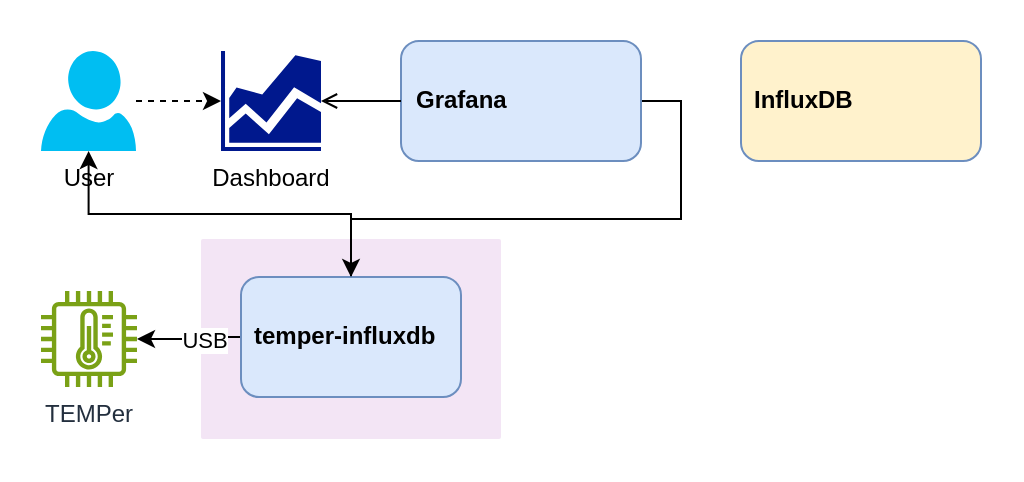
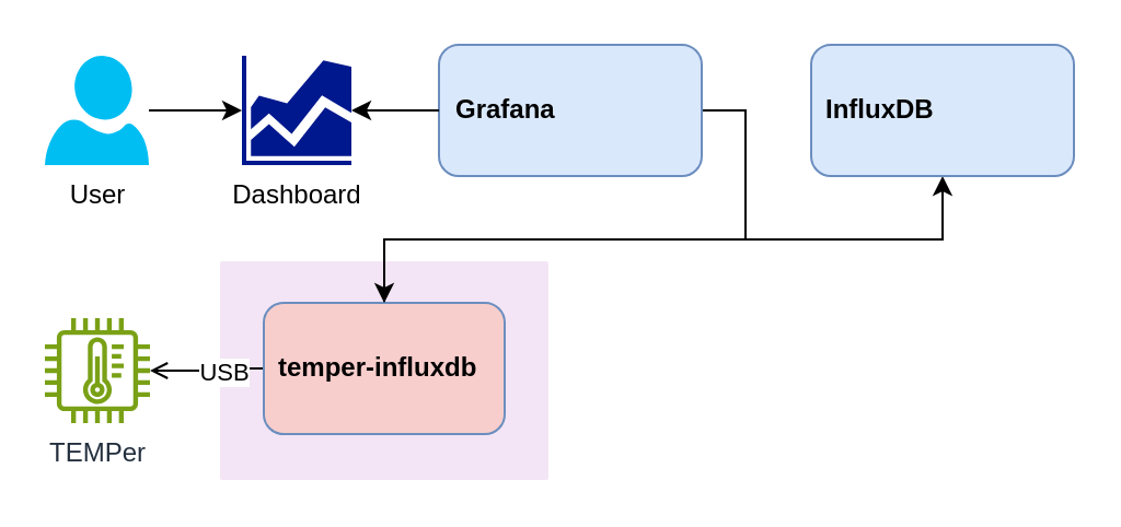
- <mxCell id="15" style="rounded=0;orthogonalLoop=1;jettySize=auto;html=1;entryX=0;entryY=0.5;entryDx=0;entryDy=0;entryPerimeter=0;dashed=1;" parent="1" source="13" target="12" edge="1"><mxGeometry relative="1" as="geometry" /></mxCell>
+ <mxCell id="15" style="rounded=0;orthogonalLoop=1;jettySize=auto;html=1;entryX=0;entryY=0.5;entryDx=0;entryDy=0;entryPerimeter=0;" parent="1" source="13" target="12" edge="1"><mxGeometry relative="1" as="geometry" /></mxCell>
- <mxCell id="14" style="rounded=0;orthogonalLoop=1;jettySize=auto;html=1;exitX=0;exitY=0.5;exitDx=0;exitDy=0;entryX=1;entryY=0.5;entryDx=0;entryDy=0;entryPerimeter=0;endArrow=open;" parent="1" source="8" target="12" edge="1"><mxGeometry relative="1" as="geometry" /></mxCell>
+ <mxCell id="14" style="rounded=0;orthogonalLoop=1;jettySize=auto;html=1;exitX=0;exitY=0.5;exitDx=0;exitDy=0;entryX=1;entryY=0.5;entryDx=0;entryDy=0;entryPerimeter=0;" parent="1" source="8" target="12" edge="1"><mxGeometry relative="1" as="geometry" /></mxCell>
- <mxCell id="10" value="&lt;b&gt;InfluxDB&lt;/b&gt;" style="rounded=1;whiteSpace=wrap;html=1;align=left;spacingLeft=5;fillColor=#fff2cc;strokeColor=#6c8ebf;" parent="1" vertex="1"><mxGeometry x="370" y="20" width="120" height="60" as="geometry" /></mxCell>
+ <mxCell id="10" value="&lt;b&gt;InfluxDB&lt;/b&gt;" style="rounded=1;whiteSpace=wrap;html=1;align=left;spacingLeft=5;fillColor=#dae8fc;strokeColor=#6c8ebf;" parent="1" vertex="1"><mxGeometry x="370" y="20" width="120" height="60" as="geometry" /></mxCell>
- <mxCell id="3" style="edgeStyle=orthogonalEdgeStyle;rounded=0;orthogonalLoop=1;jettySize=auto;html=1;exitX=0.5;exitY=0;exitDx=0;exitDy=0;" parent="1" source="6" target="13" edge="1"><mxGeometry relative="1" as="geometry"><mxPoint x="430" y="90" as="targetPoint" /></mxGeometry></mxCell>
+ <mxCell id="3" style="edgeStyle=orthogonalEdgeStyle;rounded=0;orthogonalLoop=1;jettySize=auto;html=1;exitX=0.5;exitY=0;exitDx=0;exitDy=0;entryX=0.5;entryY=1;entryDx=0;entryDy=0;" parent="1" source="6" target="10" edge="1"><mxGeometry relative="1" as="geometry"><mxPoint x="430" y="90" as="targetPoint" /></mxGeometry></mxCell>
- <mxCell id="6" value="&lt;b&gt;temper-influxdb&lt;/b&gt;" style="rounded=1;whiteSpace=wrap;html=1;align=left;spacingLeft=5;fillColor=#dae8fc;strokeColor=#6c8ebf;" parent="1" vertex="1"><mxGeometry x="120" y="138" width="110" height="60" as="geometry" /></mxCell>
+ <mxCell id="6" value="&lt;b&gt;temper-influxdb&lt;/b&gt;" style="rounded=1;whiteSpace=wrap;html=1;align=left;spacingLeft=5;fillColor=#f8cecc;strokeColor=#6c8ebf;" parent="1" vertex="1"><mxGeometry x="120" y="138" width="110" height="60" as="geometry" /></mxCell>
- <mxCell id="4" style="edgeStyle=orthogonalEdgeStyle;rounded=0;orthogonalLoop=1;jettySize=auto;html=1;exitX=0;exitY=0.5;exitDx=0;exitDy=0;" parent="1" source="6" target="16" edge="1"><mxGeometry relative="1" as="geometry" /></mxCell>
+ <mxCell id="4" style="edgeStyle=orthogonalEdgeStyle;rounded=0;orthogonalLoop=1;jettySize=auto;html=1;exitX=0;exitY=0.5;exitDx=0;exitDy=0;endArrow=open;" parent="1" source="6" target="16" edge="1"><mxGeometry relative="1" as="geometry" /></mxCell>
